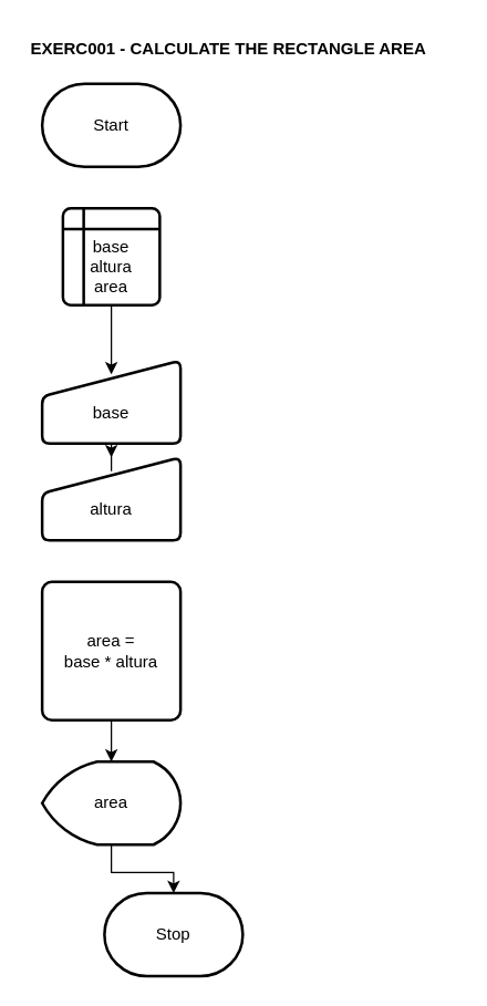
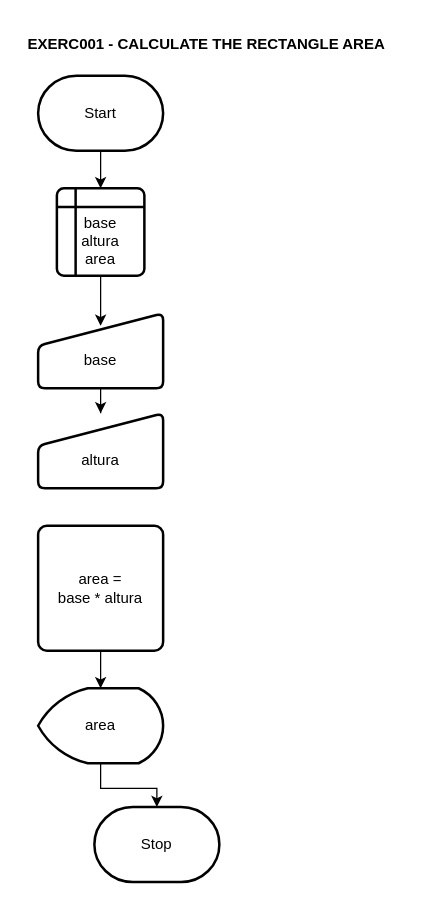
+ <mxCell id="3" style="edgeStyle=orthogonalEdgeStyle;rounded=0;orthogonalLoop=1;jettySize=auto;html=1;exitX=0.5;exitY=1;exitDx=0;exitDy=0;exitPerimeter=0;entryX=0.5;entryY=0;entryDx=0;entryDy=0;" edge="1" parent="1" source="4" target="5"><mxGeometry relative="1" as="geometry" /></mxCell>
- <mxCell id="7" value="&lt;div&gt;&lt;br&gt;&lt;/div&gt;&lt;div&gt;base&lt;br&gt;&lt;/div&gt;" style="html=1;strokeWidth=2;shape=manualInput;whiteSpace=wrap;rounded=1;size=26;arcSize=11;" vertex="1" parent="1"><mxGeometry x="30" y="260" width="100" height="60" as="geometry" /></mxCell>
+ <mxCell id="7" value="&lt;div&gt;&lt;br&gt;&lt;/div&gt;&lt;div&gt;base&lt;br&gt;&lt;/div&gt;" style="html=1;strokeWidth=2;shape=manualInput;whiteSpace=wrap;rounded=1;size=26;arcSize=11;" vertex="1" parent="1"><mxGeometry x="30" y="250" width="100" height="60" as="geometry" /></mxCell>
